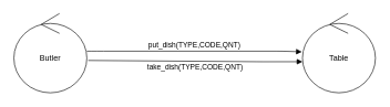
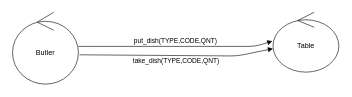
- <mxCell id="3" value="Table" style="ellipse;shape=umlControl;whiteSpace=wrap;html=1;" vertex="1" parent="1"><mxGeometry x="455" y="20" width="110" height="120" as="geometry" /></mxCell>
+ <mxCell id="3" value="Table" style="ellipse;shape=umlControl;whiteSpace=wrap;html=1;" vertex="1" parent="1"><mxGeometry x="455" y="20" width="110" height="100" as="geometry" /></mxCell>
